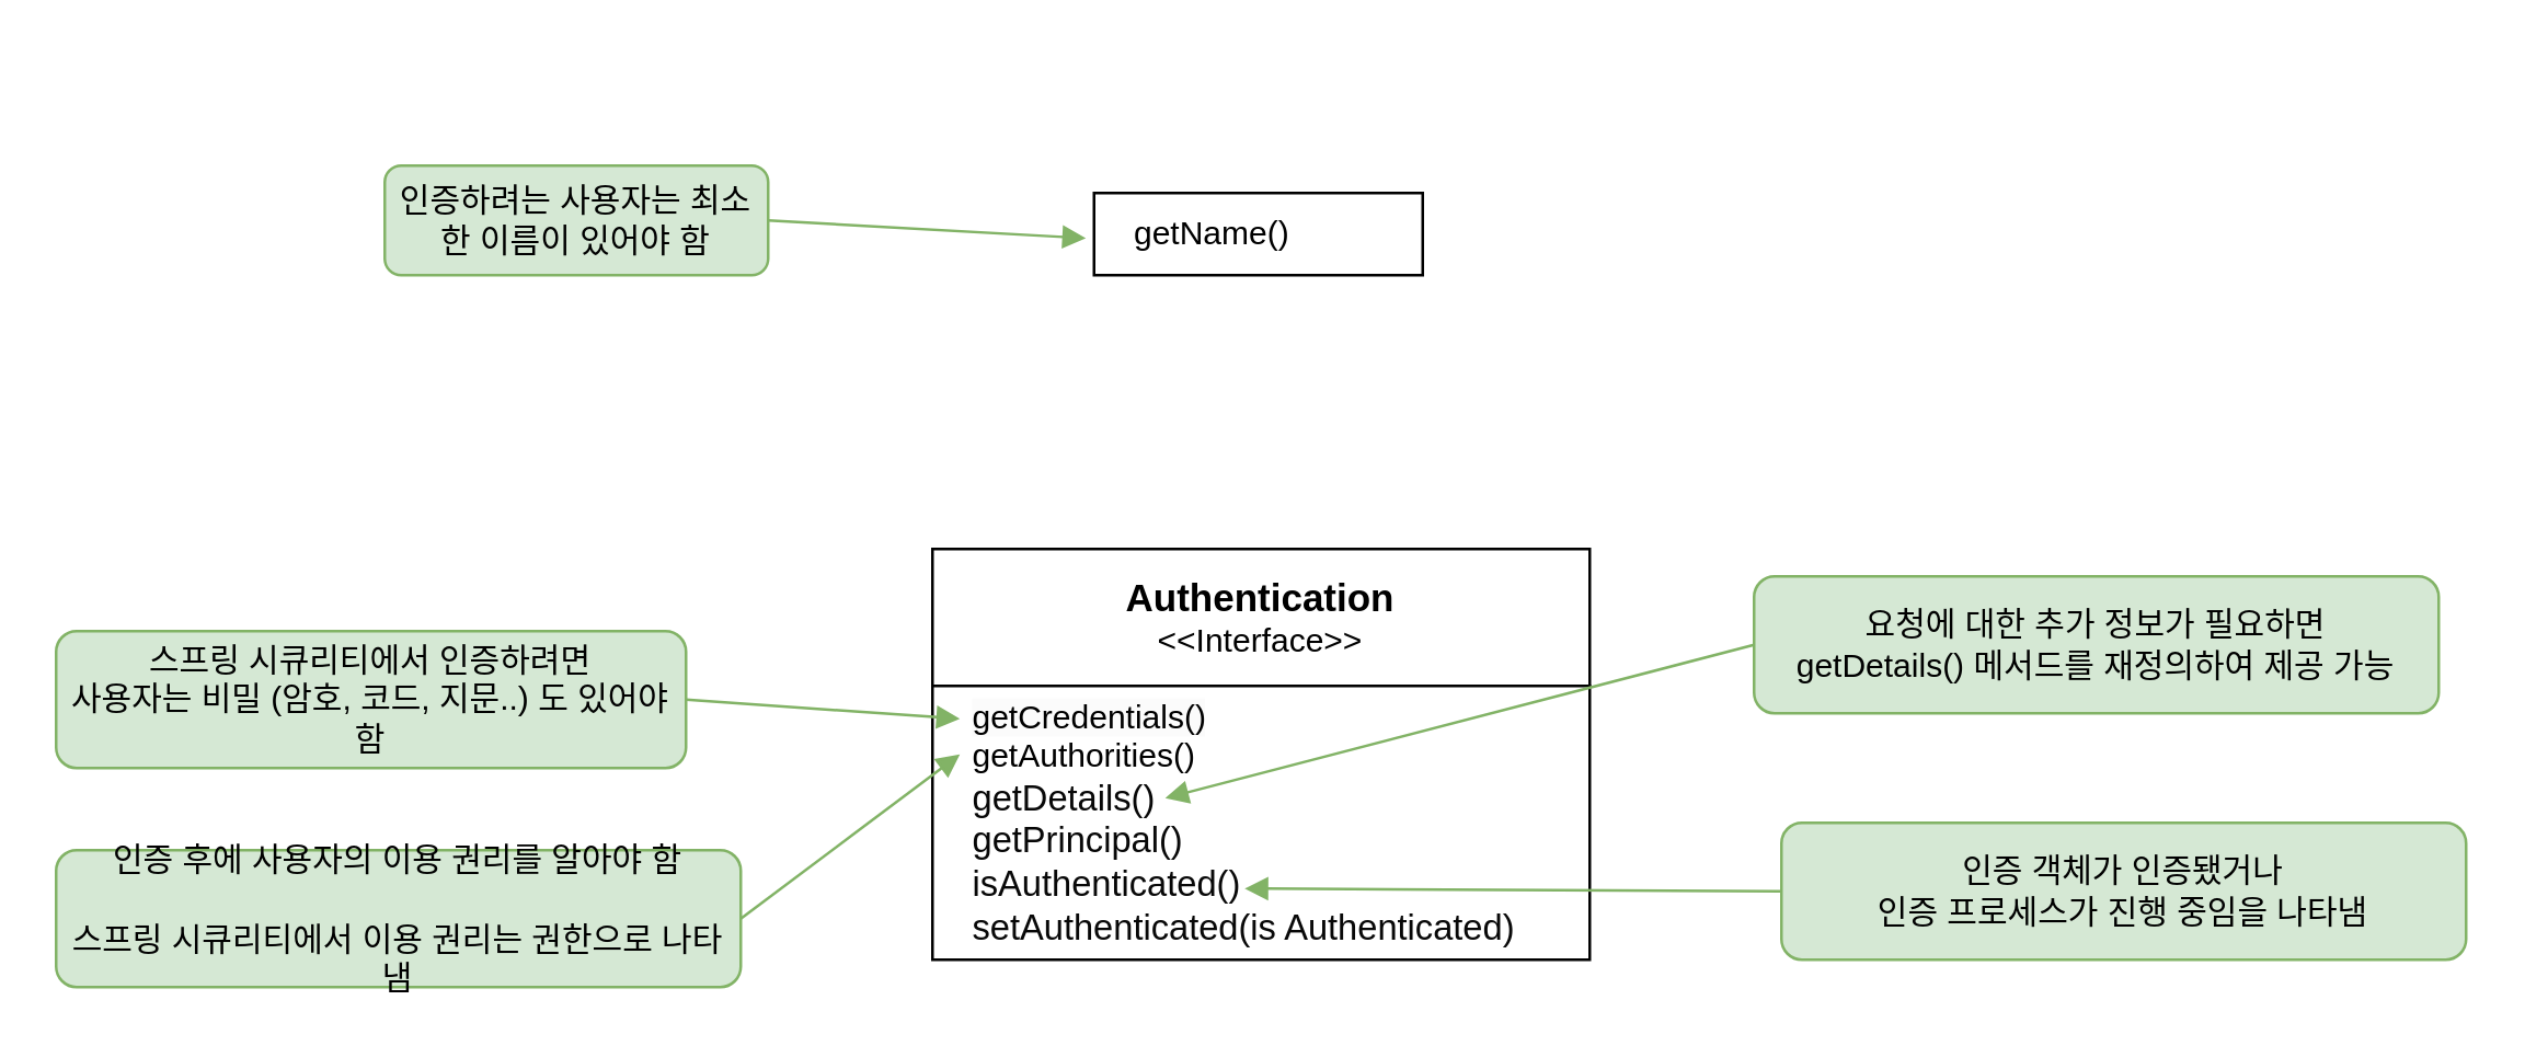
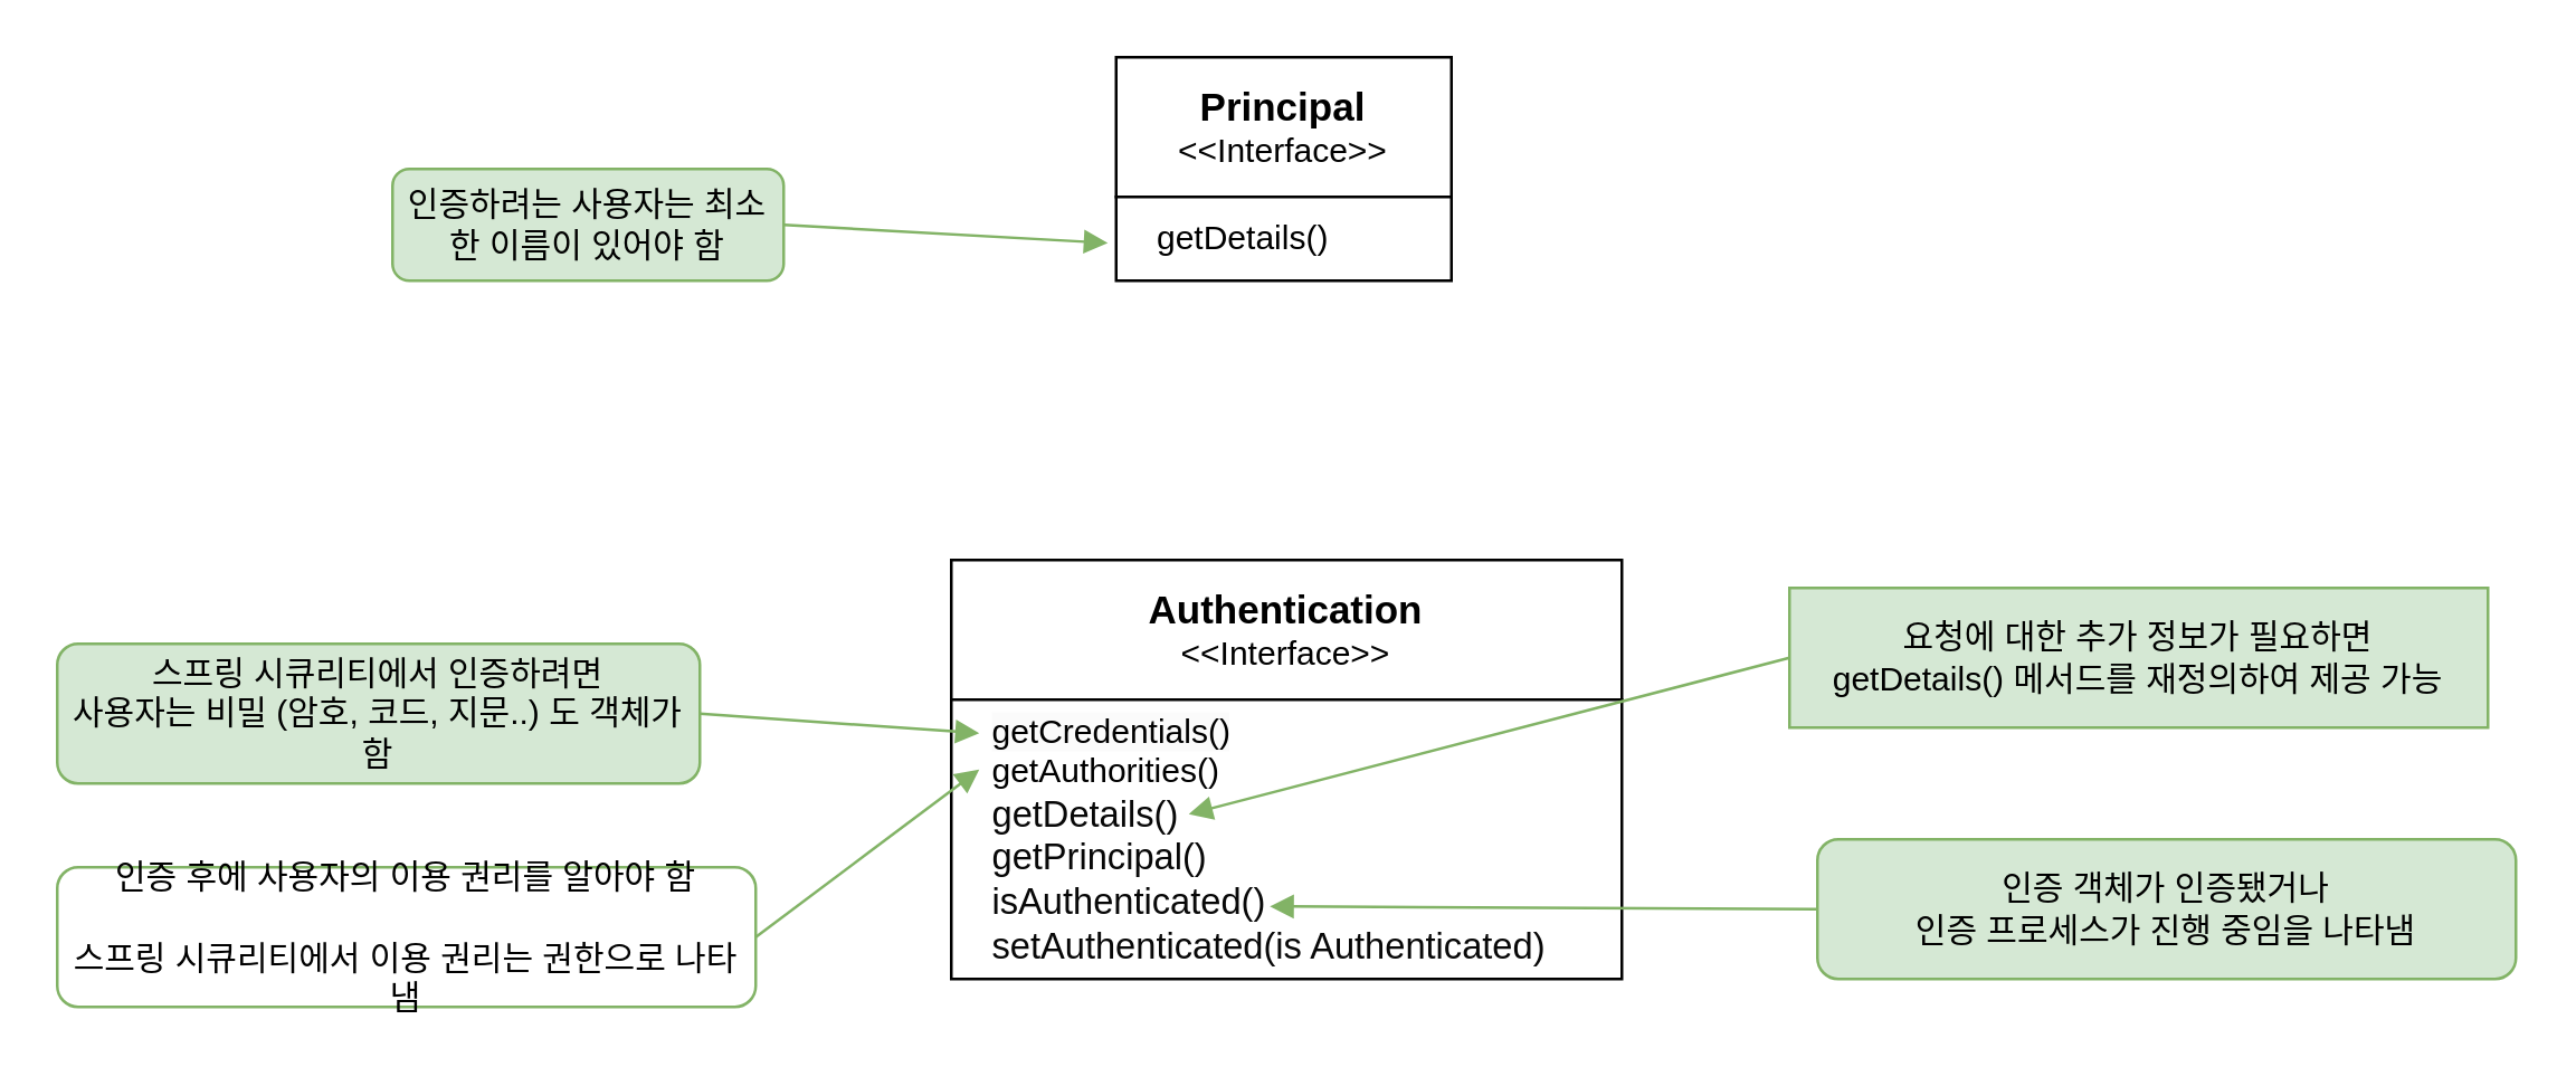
+ <mxCell id="4" value="&lt;div style=&quot;&quot;&gt;&lt;b style=&quot;background-color: initial;&quot;&gt;&lt;font style=&quot;font-size: 14px;&quot;&gt;Principal&lt;/font&gt;&lt;/b&gt;&lt;/div&gt;&amp;lt;&amp;lt;Interface&amp;gt;&amp;gt;" style="rounded=0;whiteSpace=wrap;html=1;" vertex="1" parent="1"><mxGeometry x="399" y="20" width="120" height="50" as="geometry" /></mxCell>
- <mxCell id="5" value="getName()" style="rounded=0;whiteSpace=wrap;html=1;align=left;spacing=5;spacingLeft=10;" vertex="1" parent="1"><mxGeometry x="399" y="70" width="120" height="30" as="geometry" /></mxCell>
+ <mxCell id="5" value="getDetails()" style="rounded=0;whiteSpace=wrap;html=1;align=left;spacing=5;spacingLeft=10;" vertex="1" parent="1"><mxGeometry x="399" y="70" width="120" height="30" as="geometry" /></mxCell>
- <mxCell id="10" value="요청에 대한 추가 정보가 필요하면 &lt;br&gt;getDetails() 메서드를 재정의하여 제공 가능" style="rounded=1;whiteSpace=wrap;html=1;fillColor=#d5e8d4;strokeColor=#82b366;" vertex="1" parent="1"><mxGeometry x="640" y="210" width="250" height="50" as="geometry" /></mxCell>
+ <mxCell id="10" value="요청에 대한 추가 정보가 필요하면 &lt;br&gt;getDetails() 메서드를 재정의하여 제공 가능" style="whiteSpace=wrap;html=1;fillColor=#d5e8d4;strokeColor=#82b366;rounded=0;" vertex="1" parent="1"><mxGeometry x="640" y="210" width="250" height="50" as="geometry" /></mxCell>
- <mxCell id="8" value="스프링 시큐리티에서 인증하려면 &lt;br&gt;사용자는 비밀 (암호, 코드, 지문..) 도 있어야 함" style="rounded=1;whiteSpace=wrap;html=1;fillColor=#d5e8d4;strokeColor=#82b366;" vertex="1" parent="1"><mxGeometry x="20" y="230" width="230" height="50" as="geometry" /></mxCell>
+ <mxCell id="8" value="스프링 시큐리티에서 인증하려면 &lt;br&gt;사용자는 비밀 (암호, 코드, 지문..) 도 객체가 함" style="rounded=1;whiteSpace=wrap;html=1;fillColor=#d5e8d4;strokeColor=#82b366;" vertex="1" parent="1"><mxGeometry x="20" y="230" width="230" height="50" as="geometry" /></mxCell>
- <mxCell id="9" value="인증 후에 사용자의 이용 권리를 알아야 함&lt;br&gt;&lt;br&gt;스프링 시큐리티에서 이용 권리는 권한으로 나타냄" style="rounded=1;whiteSpace=wrap;html=1;fillColor=#d5e8d4;strokeColor=#82b366;" vertex="1" parent="1"><mxGeometry x="20" y="310" width="250" height="50" as="geometry" /></mxCell>
+ <mxCell id="9" value="인증 후에 사용자의 이용 권리를 알아야 함&lt;br&gt;&lt;br&gt;스프링 시큐리티에서 이용 권리는 권한으로 나타냄" style="rounded=1;whiteSpace=wrap;html=1;fillColor=#ffffff;strokeColor=#82b366;" vertex="1" parent="1"><mxGeometry x="20" y="310" width="250" height="50" as="geometry" /></mxCell>
